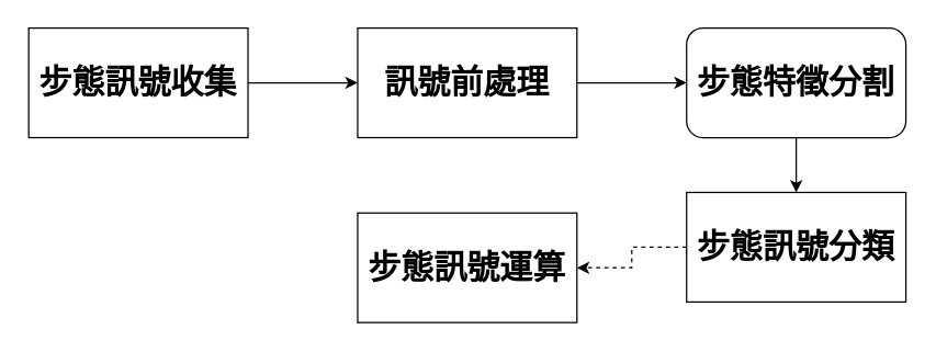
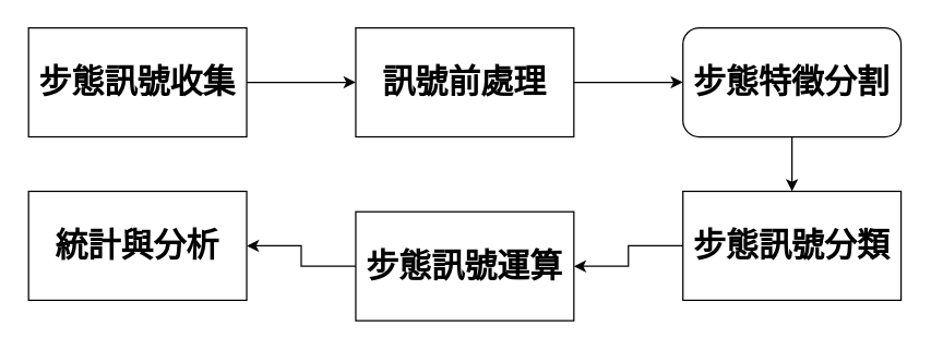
+ <mxCell id="11" value="&lt;h1&gt;統計與分析&lt;/h1&gt;" style="rounded=0;whiteSpace=wrap;html=1;labelBackgroundColor=default;strokeColor=default;fontFamily=Helvetica;fontSize=12;fontColor=default;fillColor=default;" vertex="1" parent="1"><mxGeometry y="140" width="160" height="80" as="geometry" x="20" /></mxCell>
- <mxCell id="9" value="" style="edgeStyle=orthogonalEdgeStyle;rounded=0;orthogonalLoop=1;jettySize=auto;html=1;fontFamily=Helvetica;fontSize=12;fontColor=default;exitX=0;exitY=0.5;exitDx=0;exitDy=0;dashed=1;" edge="1" parent="1" source="8" target="10"><mxGeometry relative="1" as="geometry"><mxPoint x="720" y="200" as="sourcePoint" /></mxGeometry></mxCell>
+ <mxCell id="9" value="" style="edgeStyle=orthogonalEdgeStyle;rounded=0;orthogonalLoop=1;jettySize=auto;html=1;fontFamily=Helvetica;fontSize=12;fontColor=default;exitX=0;exitY=0.5;exitDx=0;exitDy=0;" edge="1" parent="1" source="8" target="10"><mxGeometry relative="1" as="geometry"><mxPoint x="720" y="200" as="sourcePoint" /></mxGeometry></mxCell>
+ <mxCell id="12" style="edgeStyle=orthogonalEdgeStyle;rounded=0;orthogonalLoop=1;jettySize=auto;html=1;exitX=0;exitY=0.5;exitDx=0;exitDy=0;fontFamily=Helvetica;fontSize=12;fontColor=default;entryX=1;entryY=0.5;entryDx=0;entryDy=0;" edge="1" parent="1" source="10" target="11"><mxGeometry relative="1" as="geometry" /></mxCell>
